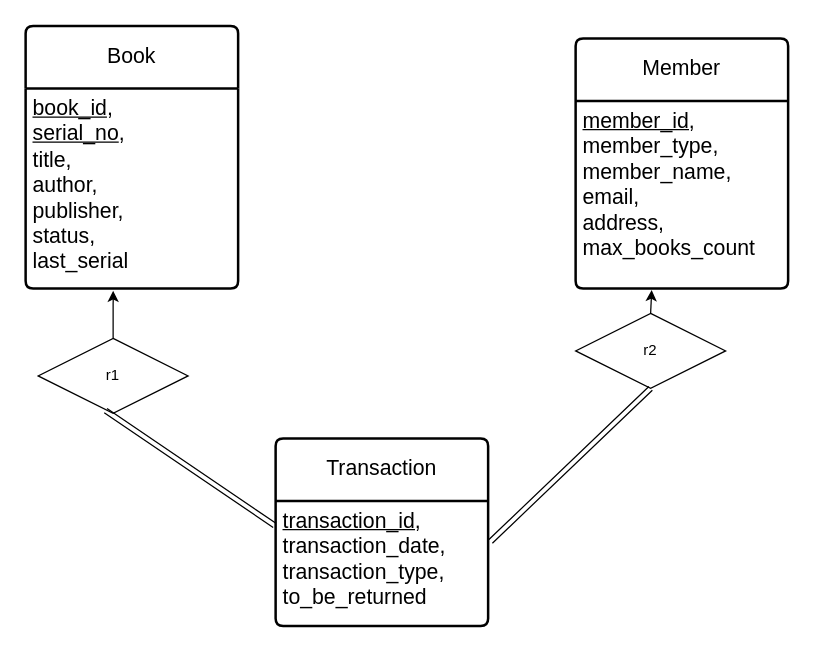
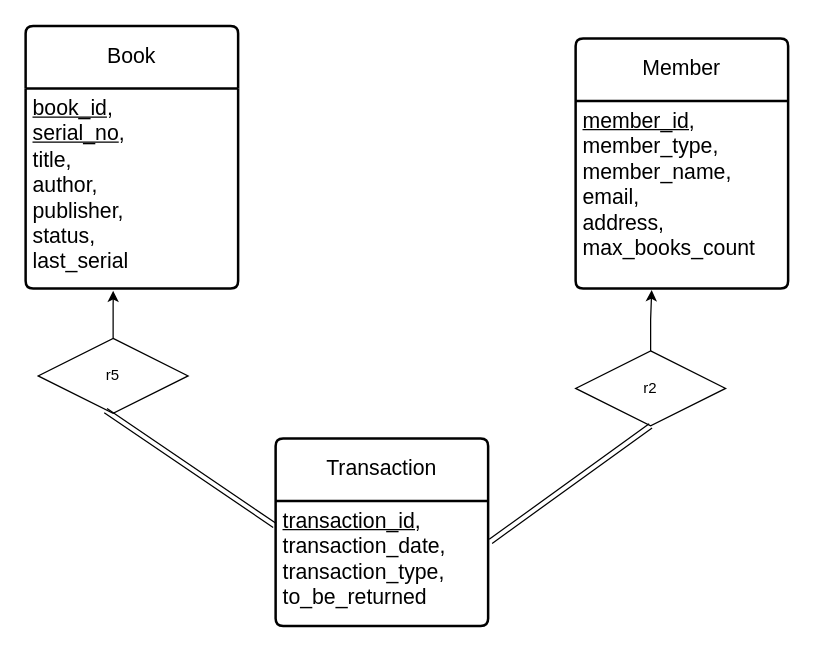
- <mxCell id="11" value="r2" style="shape=rhombus;perimeter=rhombusPerimeter;whiteSpace=wrap;html=1;align=center;" parent="1" vertex="1"><mxGeometry x="460" y="250" width="120" height="60" as="geometry" /></mxCell>
+ <mxCell id="11" value="r2" style="shape=rhombus;perimeter=rhombusPerimeter;whiteSpace=wrap;html=1;align=center;" parent="1" vertex="1"><mxGeometry x="460" y="280" width="120" height="60" as="geometry" /></mxCell>
- <mxCell id="9" value="r1" style="shape=rhombus;perimeter=rhombusPerimeter;whiteSpace=wrap;html=1;align=center;" parent="1" vertex="1"><mxGeometry x="30" y="270" width="120" height="60" as="geometry" /></mxCell>
+ <mxCell id="9" value="r5" style="shape=rhombus;perimeter=rhombusPerimeter;whiteSpace=wrap;html=1;align=center;" parent="1" vertex="1"><mxGeometry x="30" y="270" width="120" height="60" as="geometry" /></mxCell>
